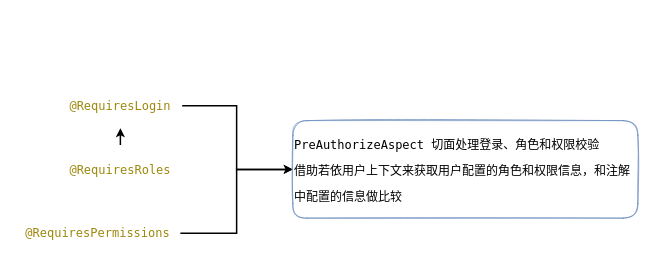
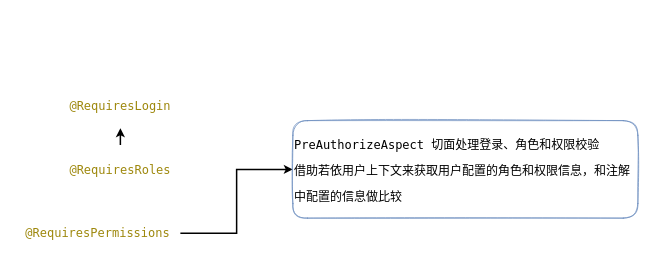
- <mxCell id="2" style="edgeStyle=orthogonalEdgeStyle;rounded=0;orthogonalLoop=1;jettySize=auto;html=1;entryX=0;entryY=0.5;entryDx=0;entryDy=0;fontSize=16;strokeWidth=2;" edge="1" parent="1" source="3" target="9"><mxGeometry relative="1" as="geometry" /></mxCell>
